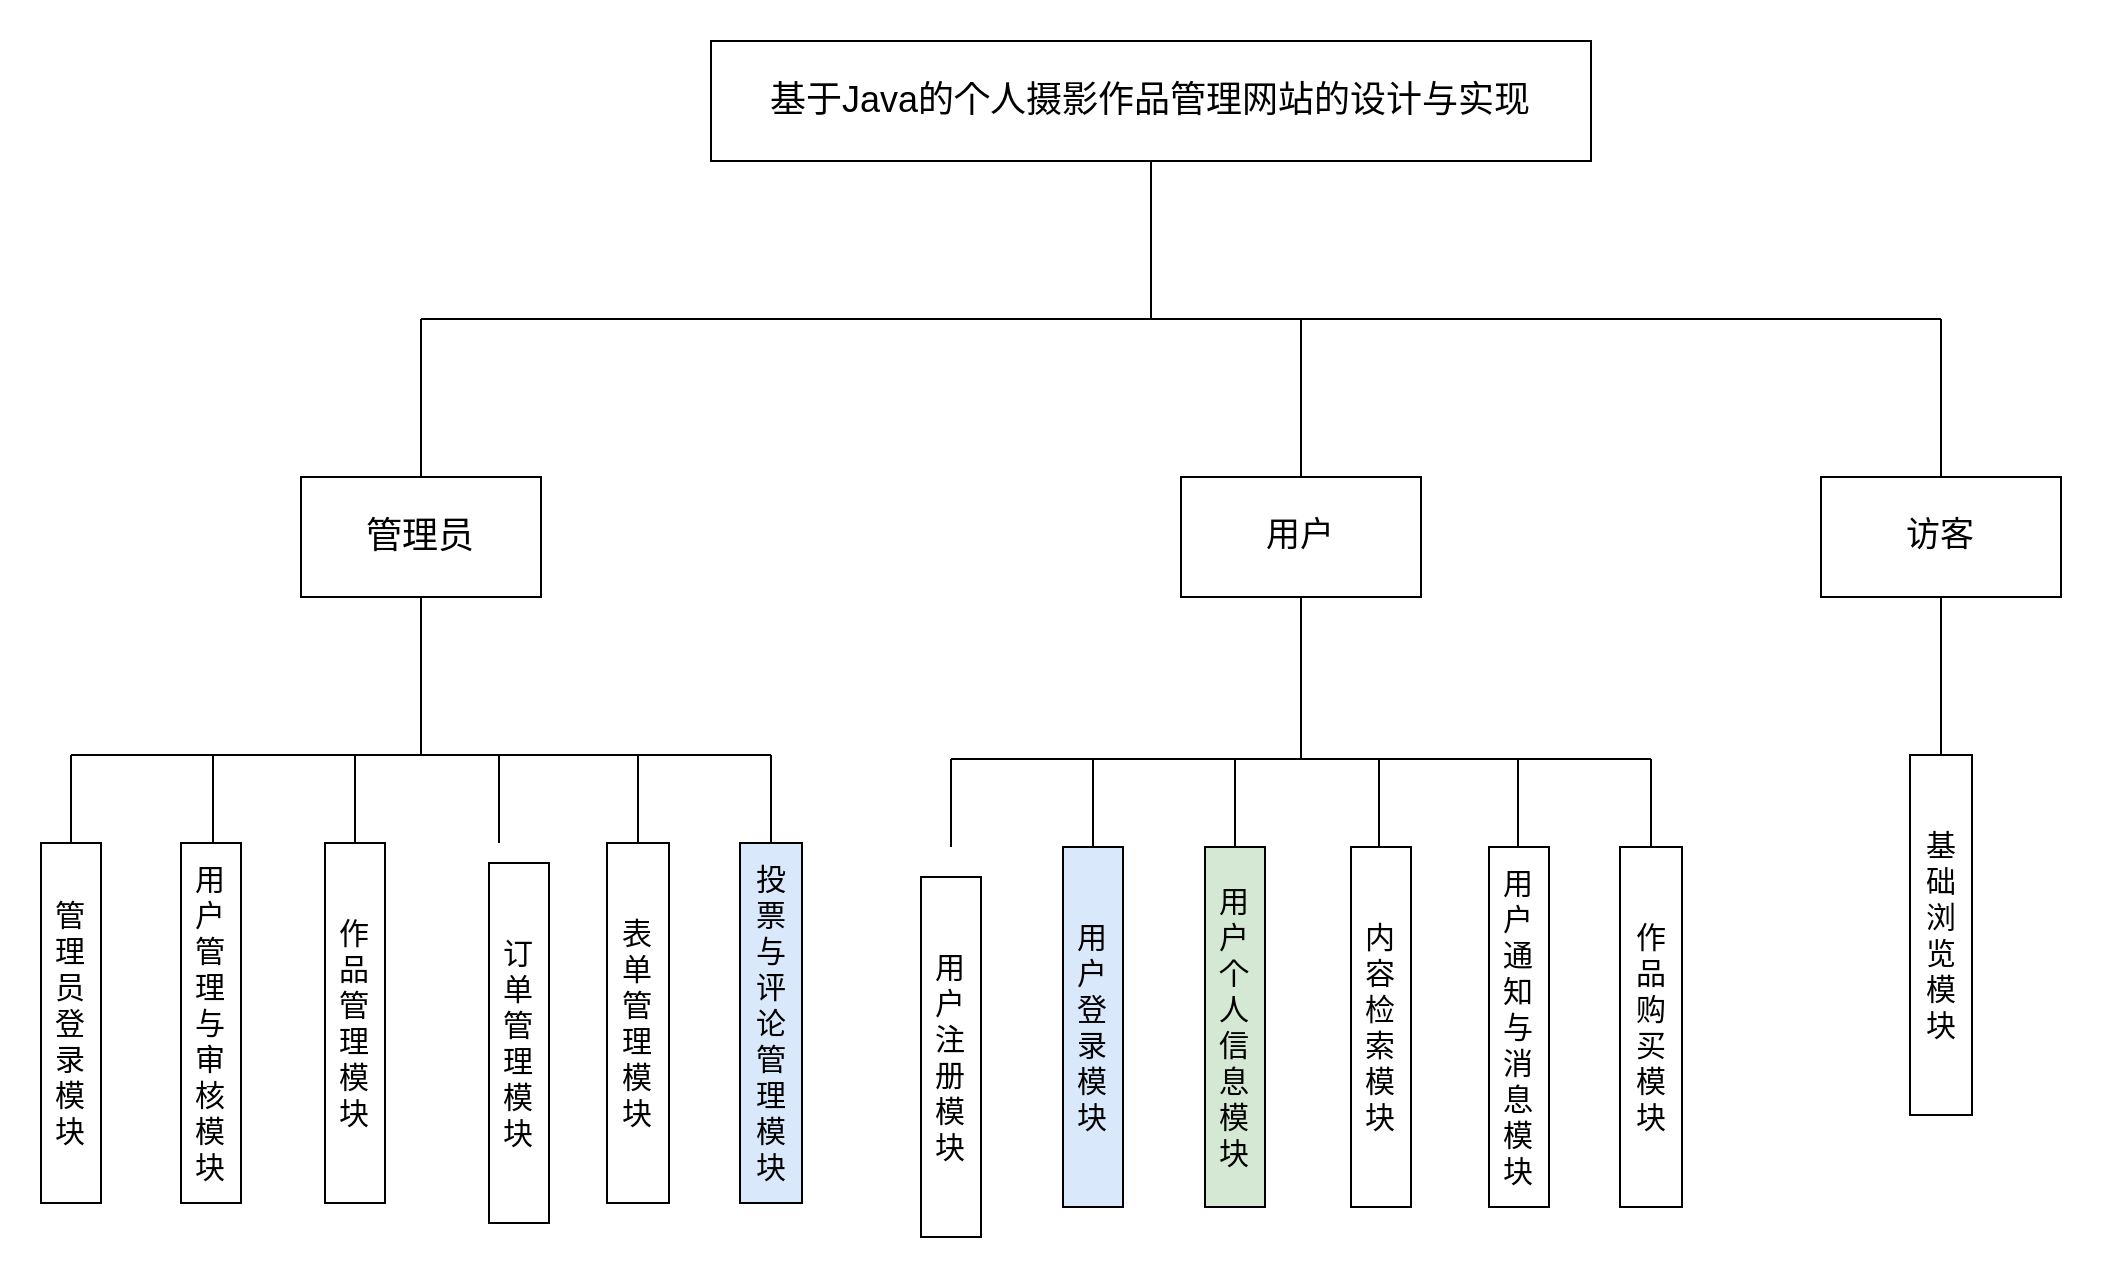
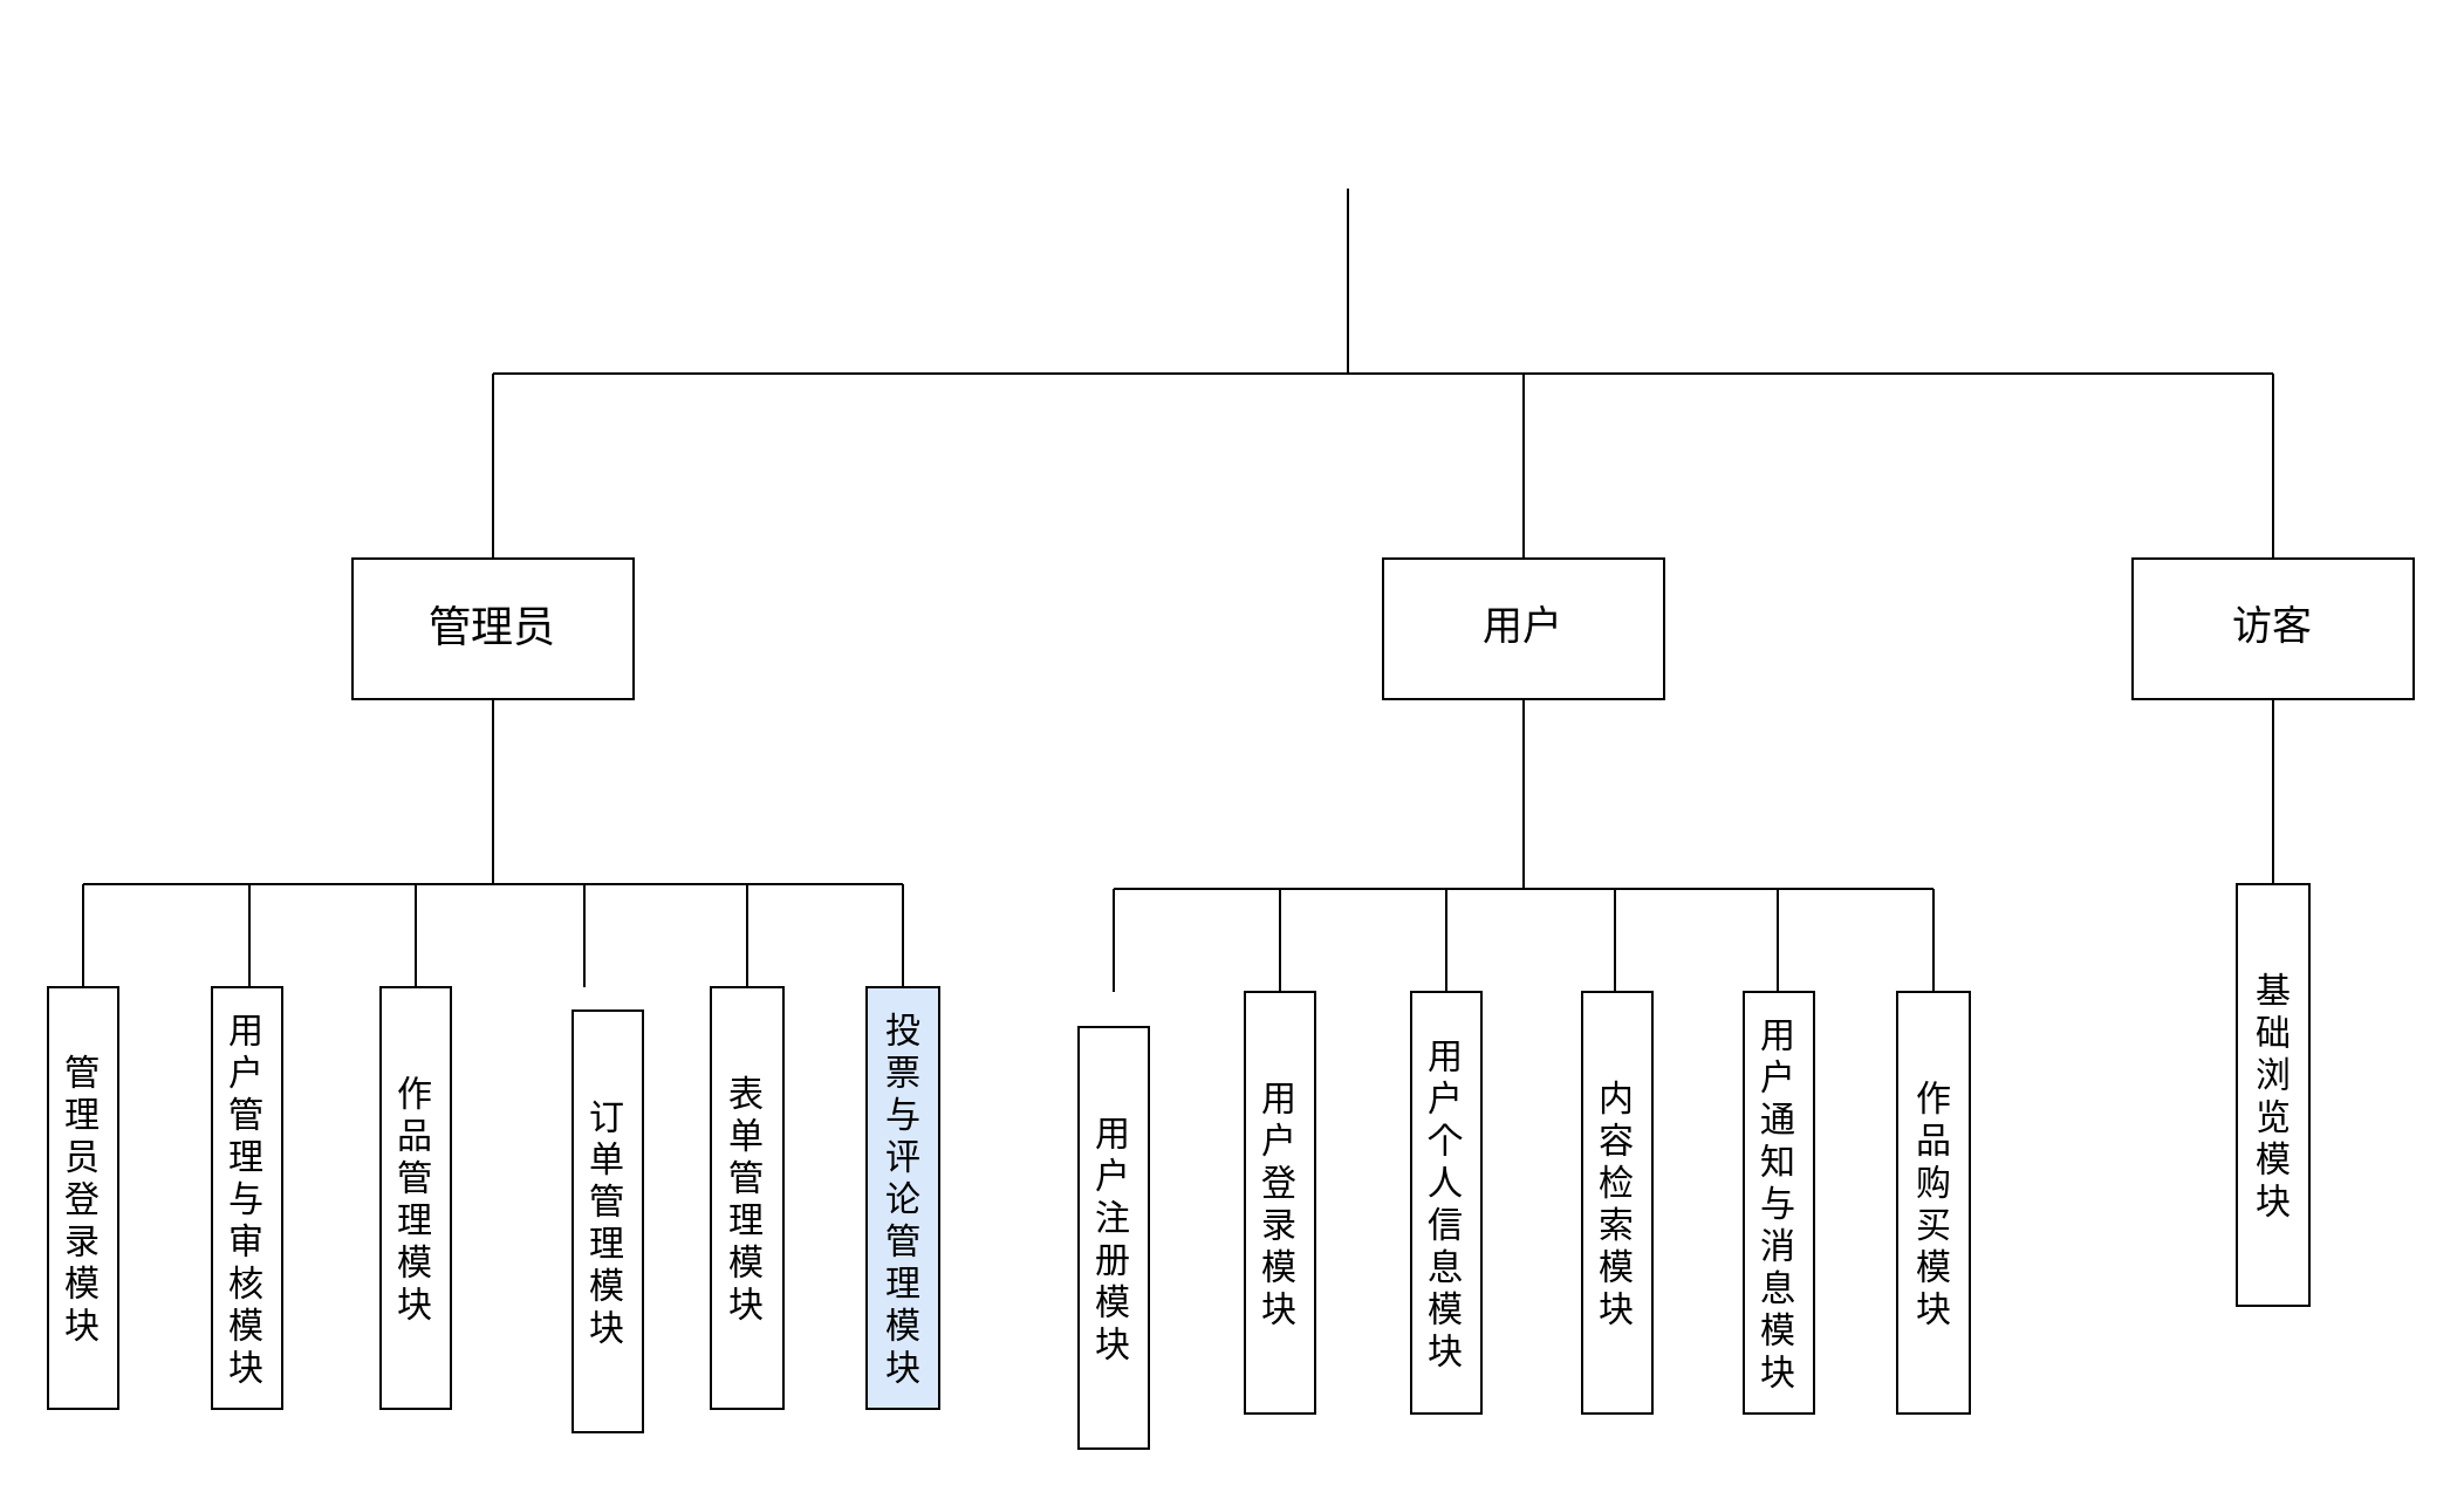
- <mxCell id="2" value="基于Java的&lt;span style=&quot;font-size: 18px; font-family: 等线;&quot;&gt;个人摄影作品管理网站的设计与实现&lt;/span&gt;" style="rounded=0;whiteSpace=wrap;html=1;fontSize=18;" vertex="1" parent="1"><mxGeometry x="355" y="20" width="440" height="60" as="geometry" /></mxCell>
- <mxCell id="35" value="用户登录模块" style="rounded=0;fontSize=15;whiteSpace=wrap;html=1;fillColor=#dae8fc;" vertex="1" parent="1"><mxGeometry x="531" y="423" width="30" height="180" as="geometry" /></mxCell>
+ <mxCell id="35" value="用户登录模块" style="rounded=0;fontSize=15;whiteSpace=wrap;html=1;" vertex="1" parent="1"><mxGeometry x="531" y="423" width="30" height="180" as="geometry" /></mxCell>
- <mxCell id="24" value="用户个人信息模块" style="rounded=0;fontSize=15;whiteSpace=wrap;html=1;fillColor=#d5e8d4;" vertex="1" parent="1"><mxGeometry x="602" y="423" width="30" height="180" as="geometry" /></mxCell>
+ <mxCell id="24" value="用户个人信息模块" style="rounded=0;fontSize=15;whiteSpace=wrap;html=1;" vertex="1" parent="1"><mxGeometry x="602" y="423" width="30" height="180" as="geometry" /></mxCell>
